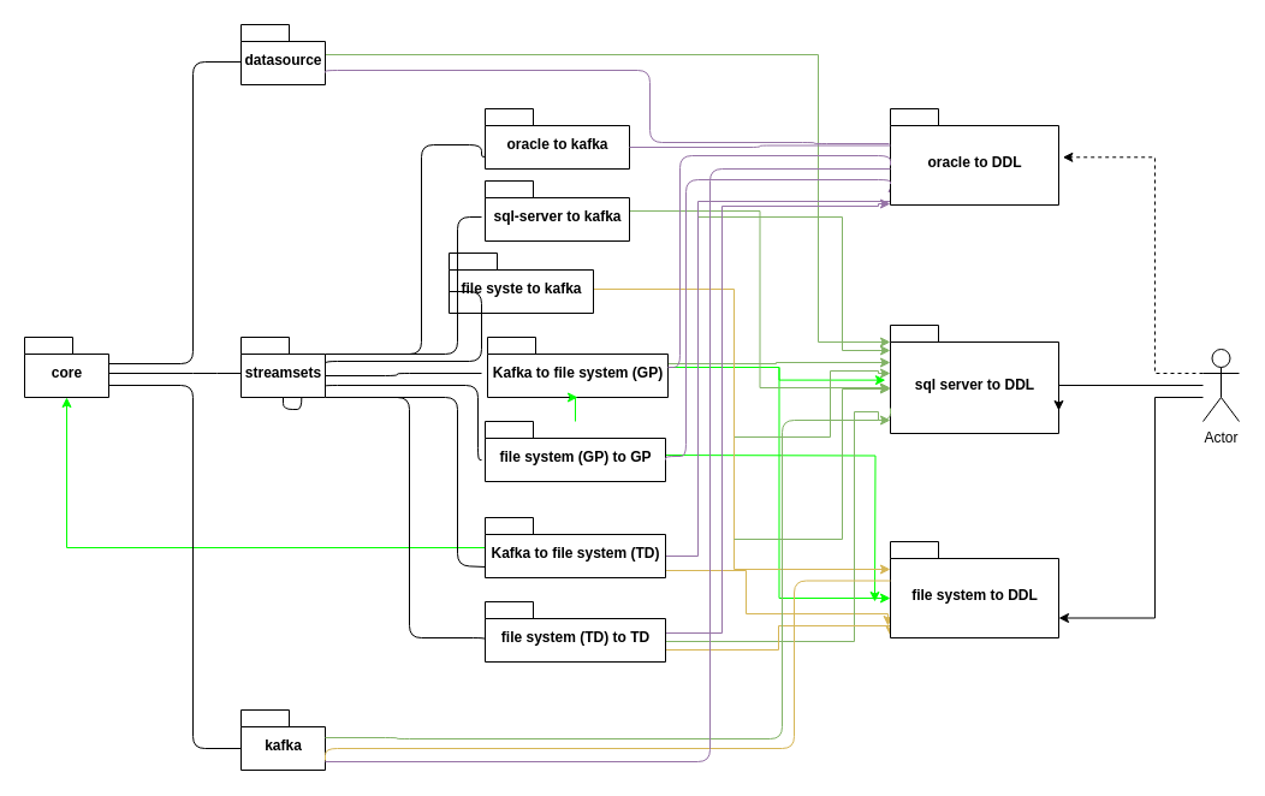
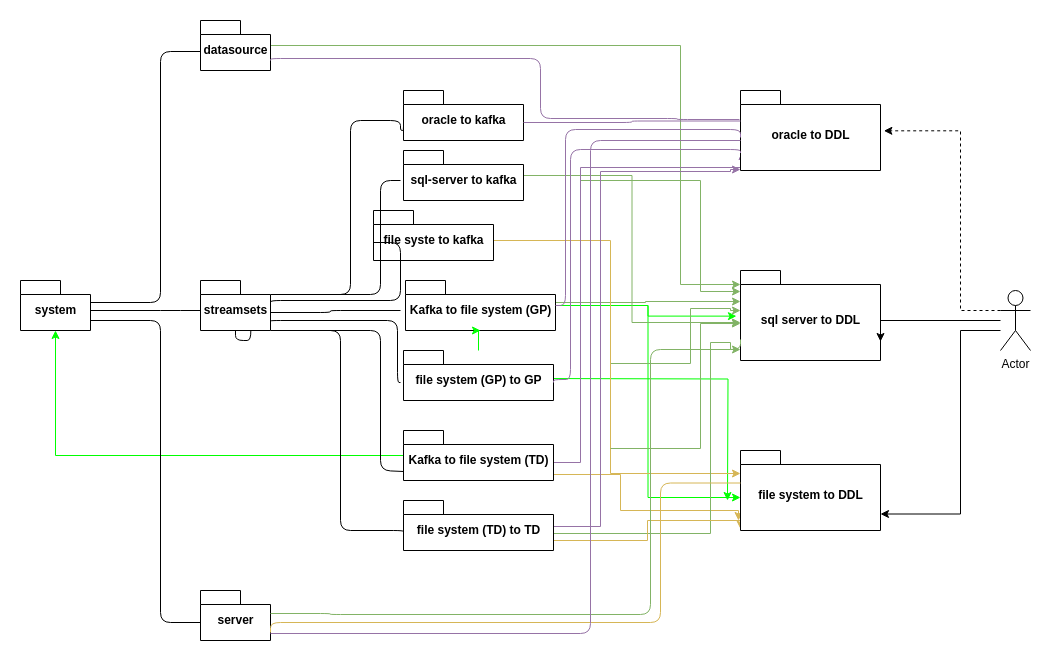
- <mxCell id="10" value="core" style="shape=folder;fontStyle=1;spacingTop=10;tabWidth=40;tabHeight=14;tabPosition=left;html=1;" vertex="1" parent="1"><mxGeometry x="20" y="280" width="70" height="50" as="geometry" /></mxCell>
+ <mxCell id="10" value="system" style="shape=folder;fontStyle=1;spacingTop=10;tabWidth=40;tabHeight=14;tabPosition=left;html=1;" vertex="1" parent="1"><mxGeometry x="20" y="280" width="70" height="50" as="geometry" /></mxCell>
- <mxCell id="17" value="kafka" style="shape=folder;fontStyle=1;spacingTop=10;tabWidth=40;tabHeight=14;tabPosition=left;html=1;" vertex="1" parent="1"><mxGeometry x="200" y="590" width="70" height="50" as="geometry" /></mxCell>
+ <mxCell id="17" value="server" style="shape=folder;fontStyle=1;spacingTop=10;tabWidth=40;tabHeight=14;tabPosition=left;html=1;" vertex="1" parent="1"><mxGeometry x="200" y="590" width="70" height="50" as="geometry" /></mxCell>
